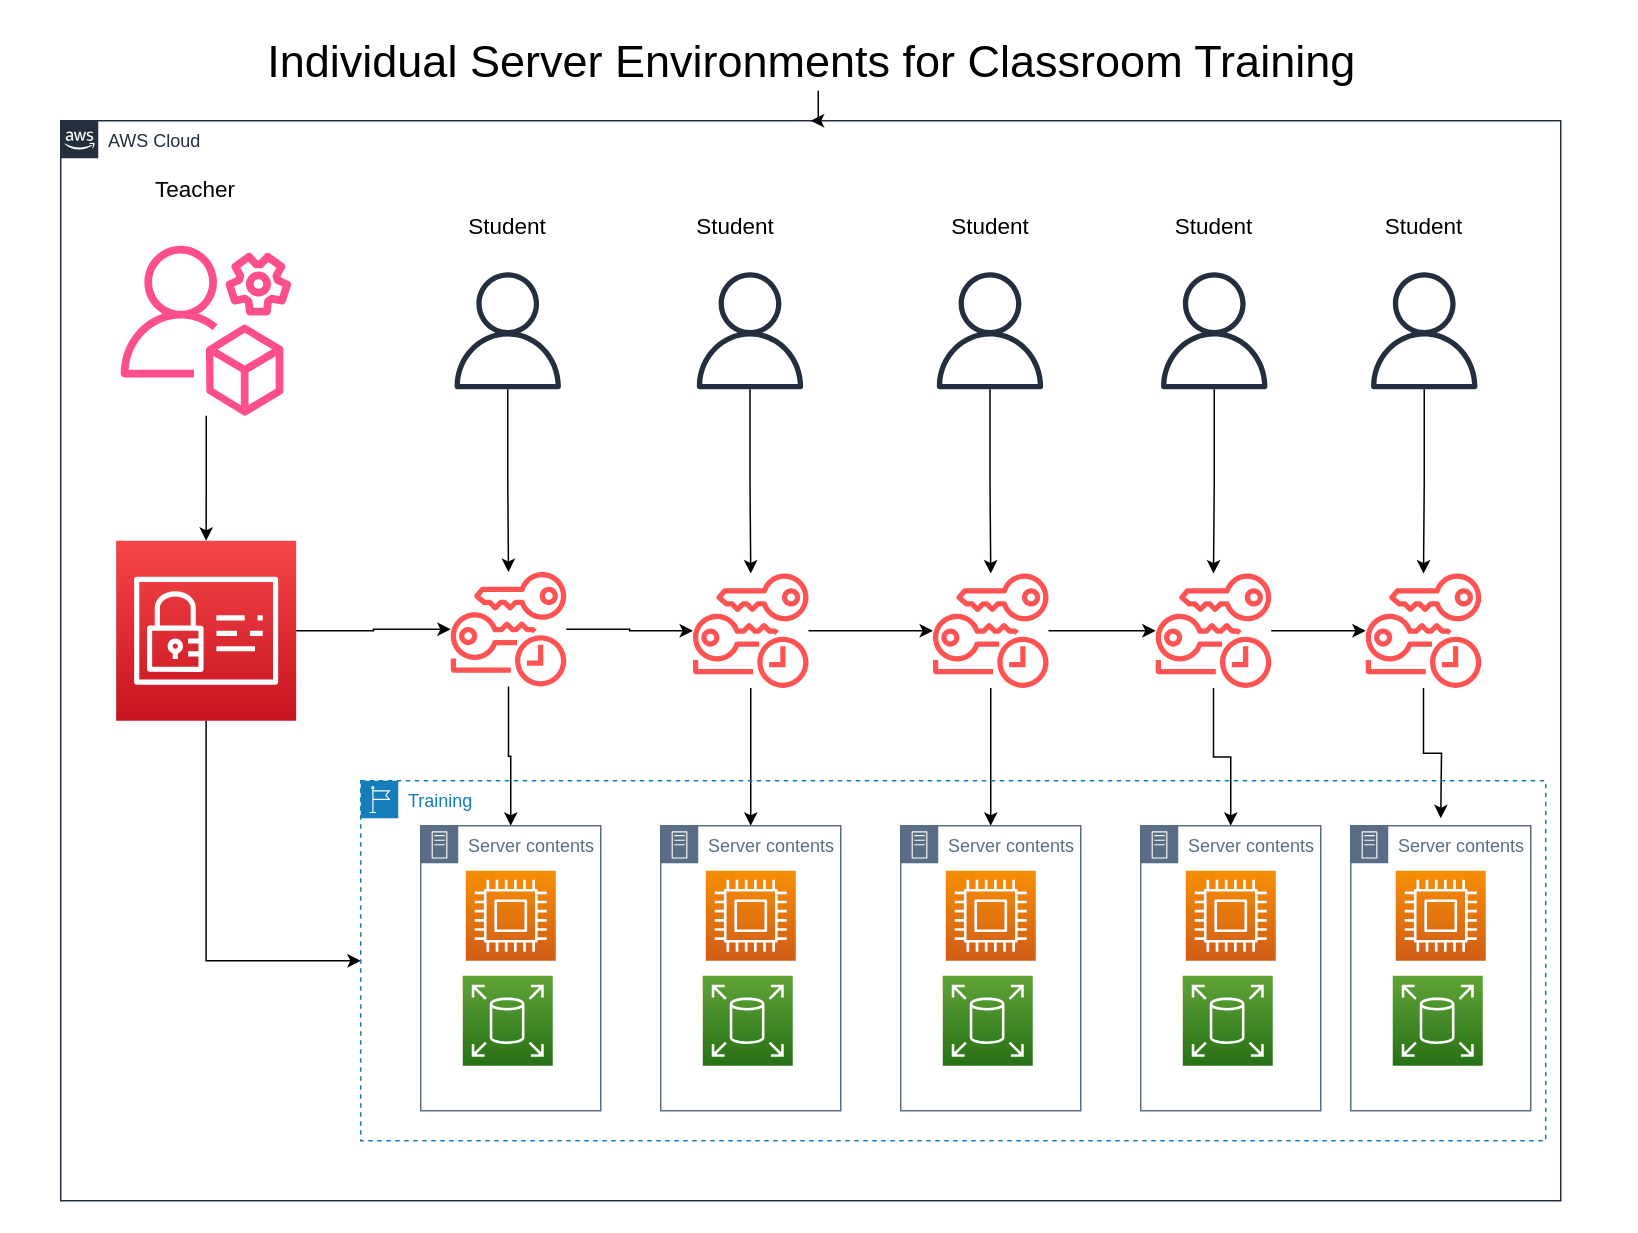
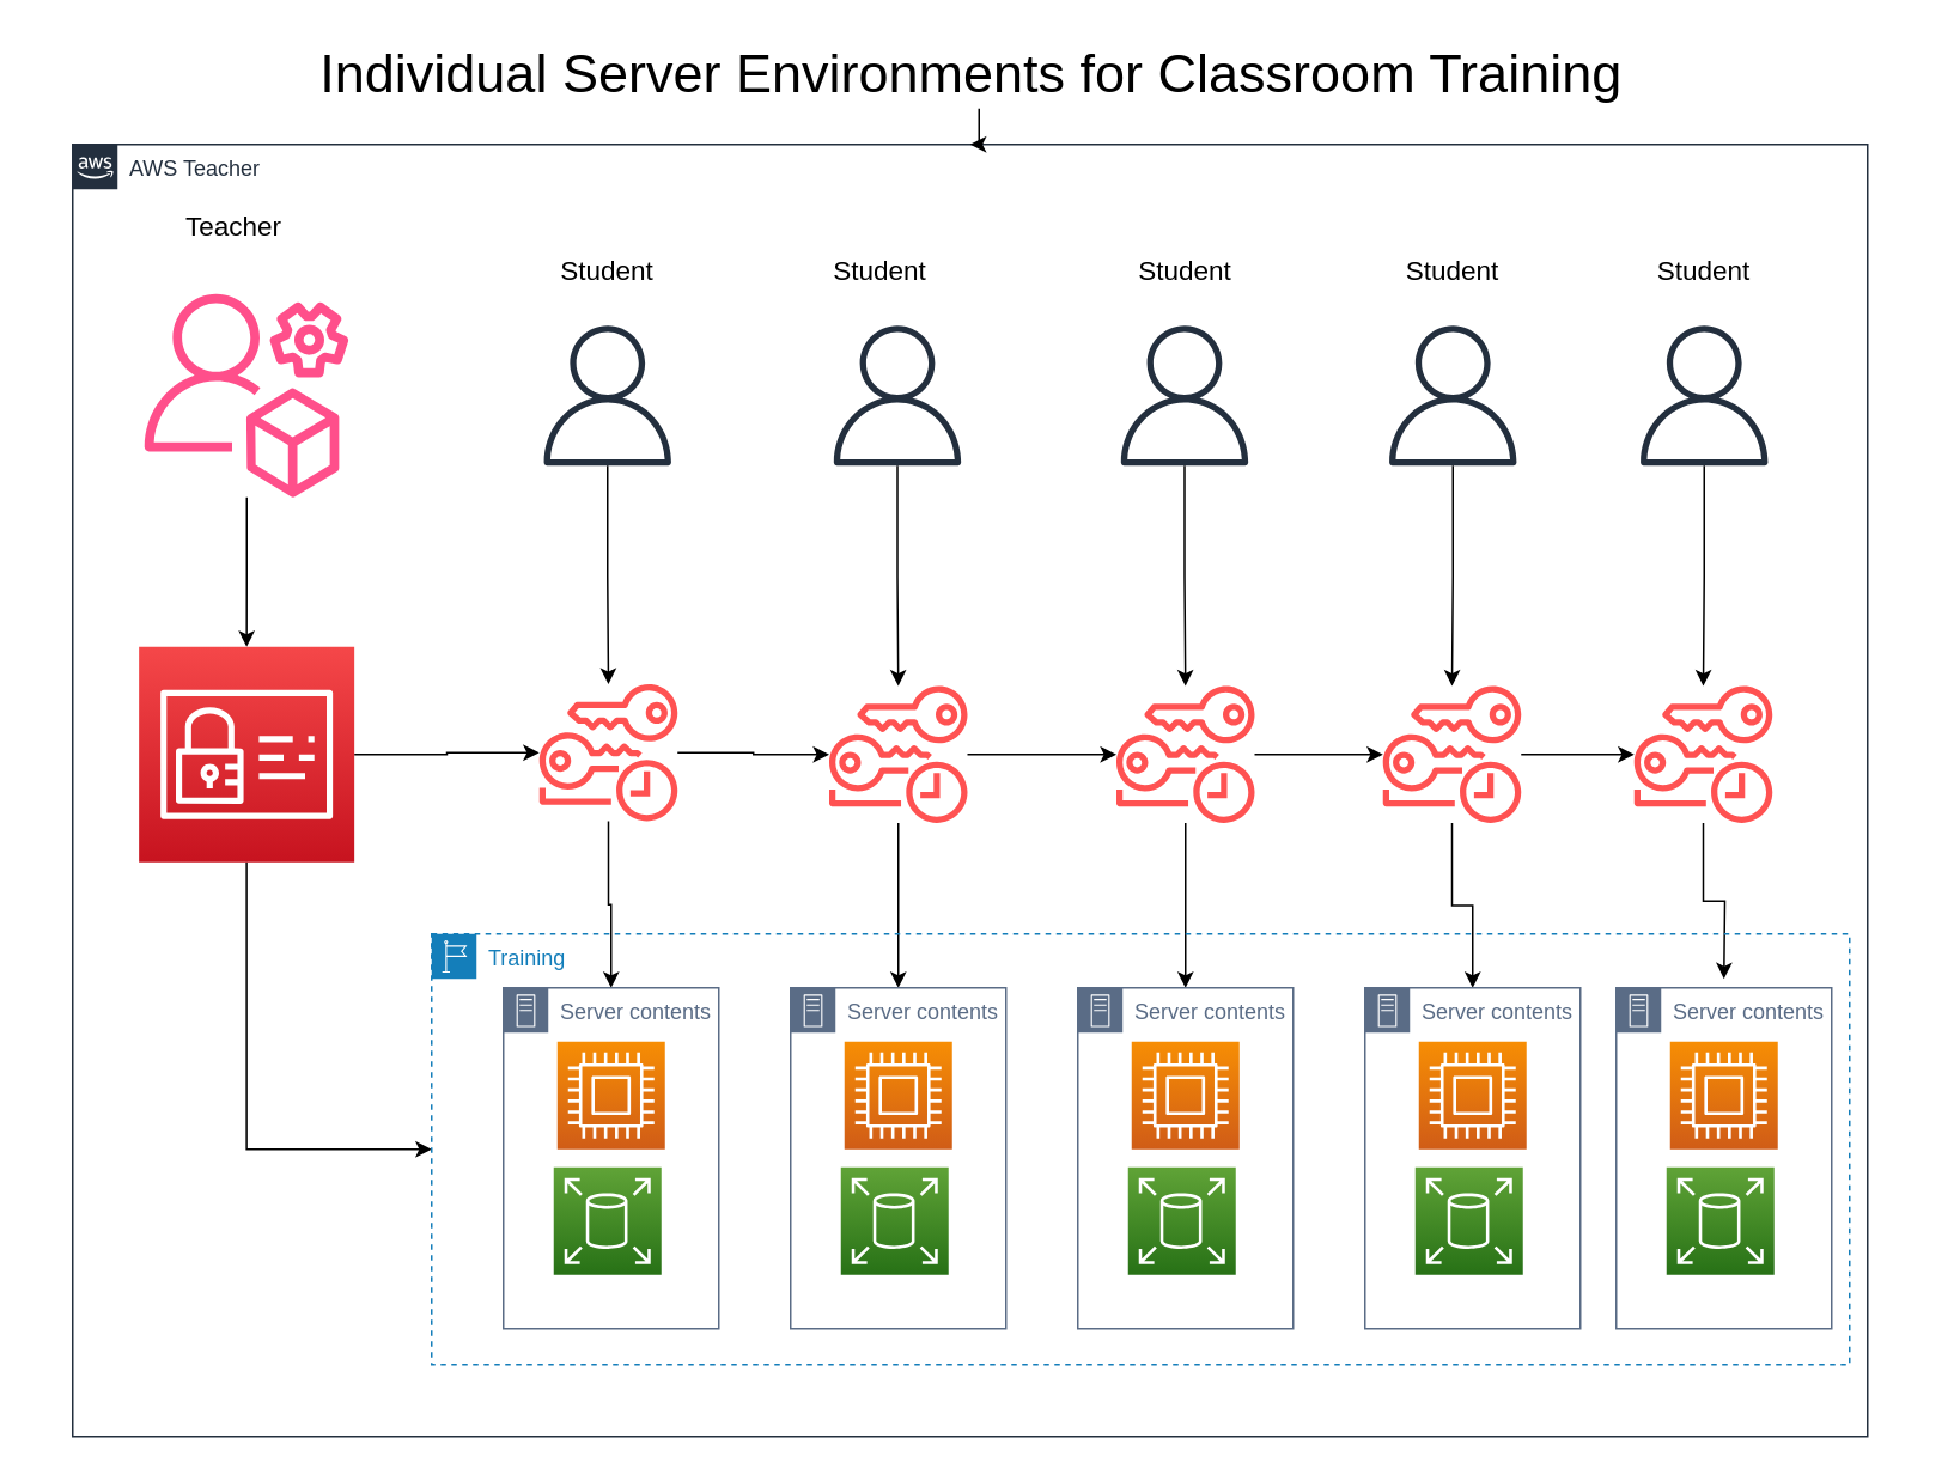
- <mxCell id="2" value="AWS Cloud" style="points=[[0,0],[0.25,0],[0.5,0],[0.75,0],[1,0],[1,0.25],[1,0.5],[1,0.75],[1,1],[0.75,1],[0.5,1],[0.25,1],[0,1],[0,0.75],[0,0.5],[0,0.25]];outlineConnect=0;gradientColor=none;html=1;whiteSpace=wrap;fontSize=12;fontStyle=0;shape=mxgraph.aws4.group;grIcon=mxgraph.aws4.group_aws_cloud_alt;strokeColor=#232F3E;fillColor=none;verticalAlign=top;align=left;spacingLeft=30;fontColor=#232F3E;dashed=0;" vertex="1" parent="1"><mxGeometry x="40" y="80" width="1000" height="720" as="geometry" /></mxCell>
+ <mxCell id="2" value="AWS Teacher" style="points=[[0,0],[0.25,0],[0.5,0],[0.75,0],[1,0],[1,0.25],[1,0.5],[1,0.75],[1,1],[0.75,1],[0.5,1],[0.25,1],[0,1],[0,0.75],[0,0.5],[0,0.25]];outlineConnect=0;gradientColor=none;html=1;whiteSpace=wrap;fontSize=12;fontStyle=0;shape=mxgraph.aws4.group;grIcon=mxgraph.aws4.group_aws_cloud_alt;strokeColor=#232F3E;fillColor=none;verticalAlign=top;align=left;spacingLeft=30;fontColor=#232F3E;dashed=0;" vertex="1" parent="1"><mxGeometry x="40" y="80" width="1000" height="720" as="geometry" /></mxCell>
